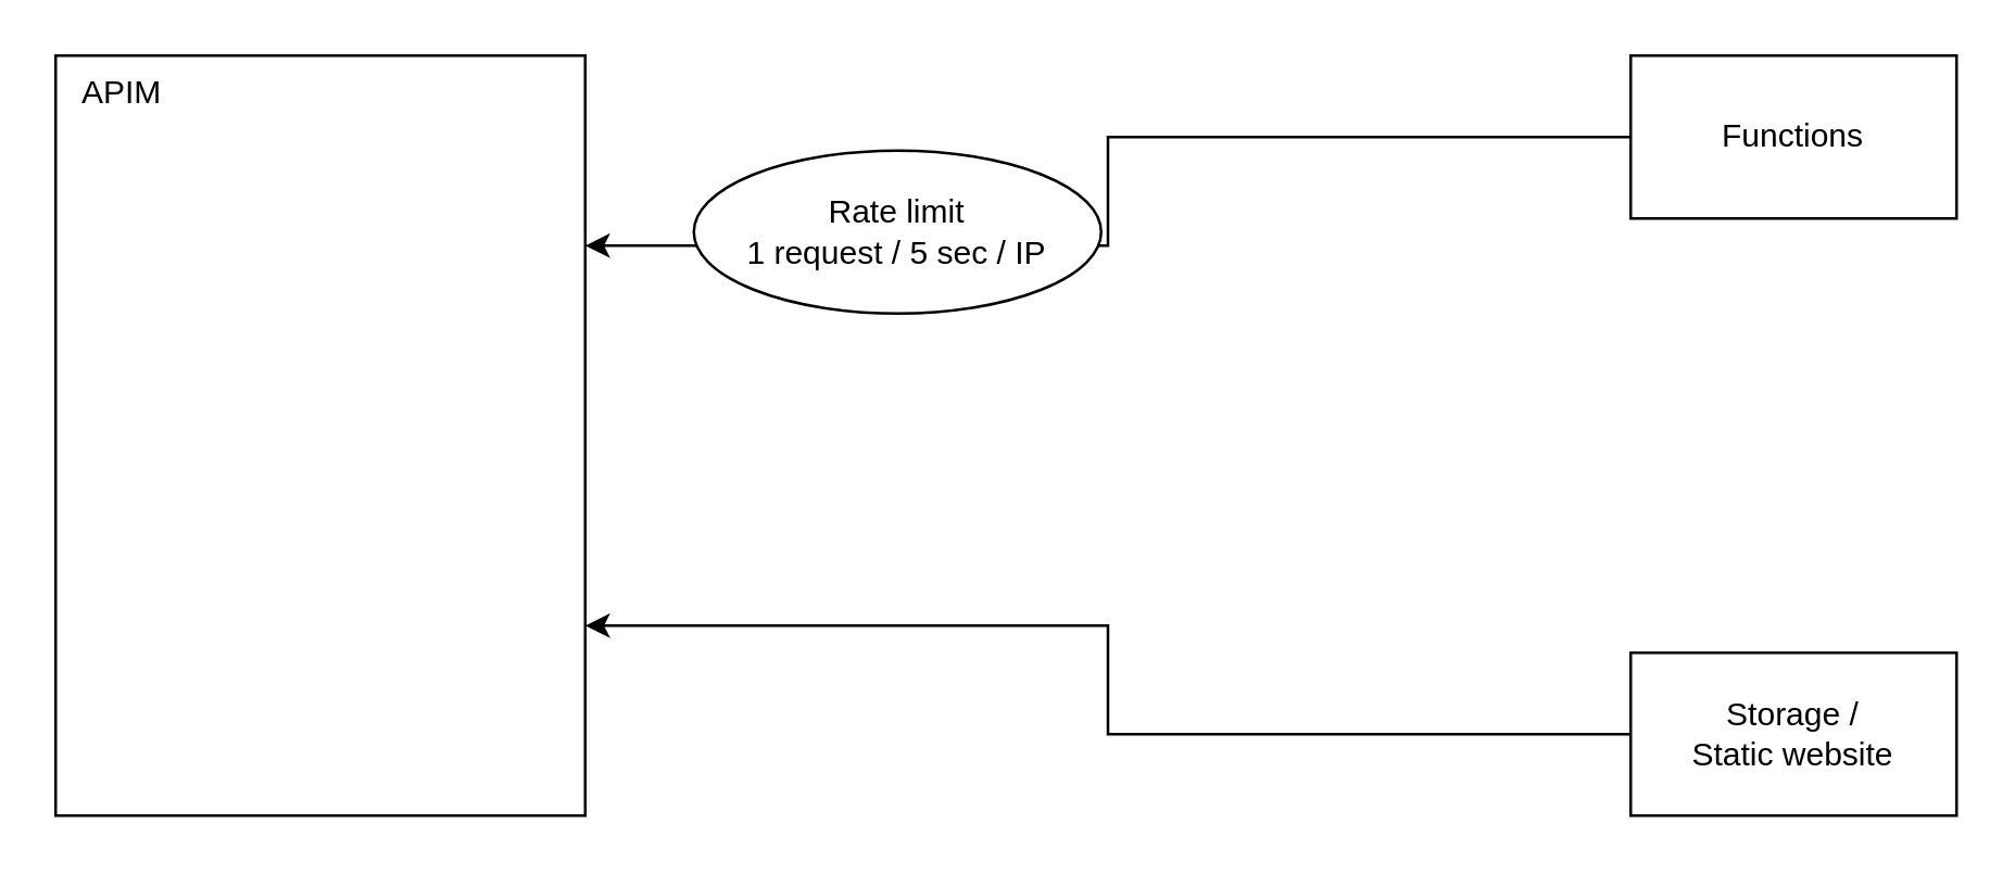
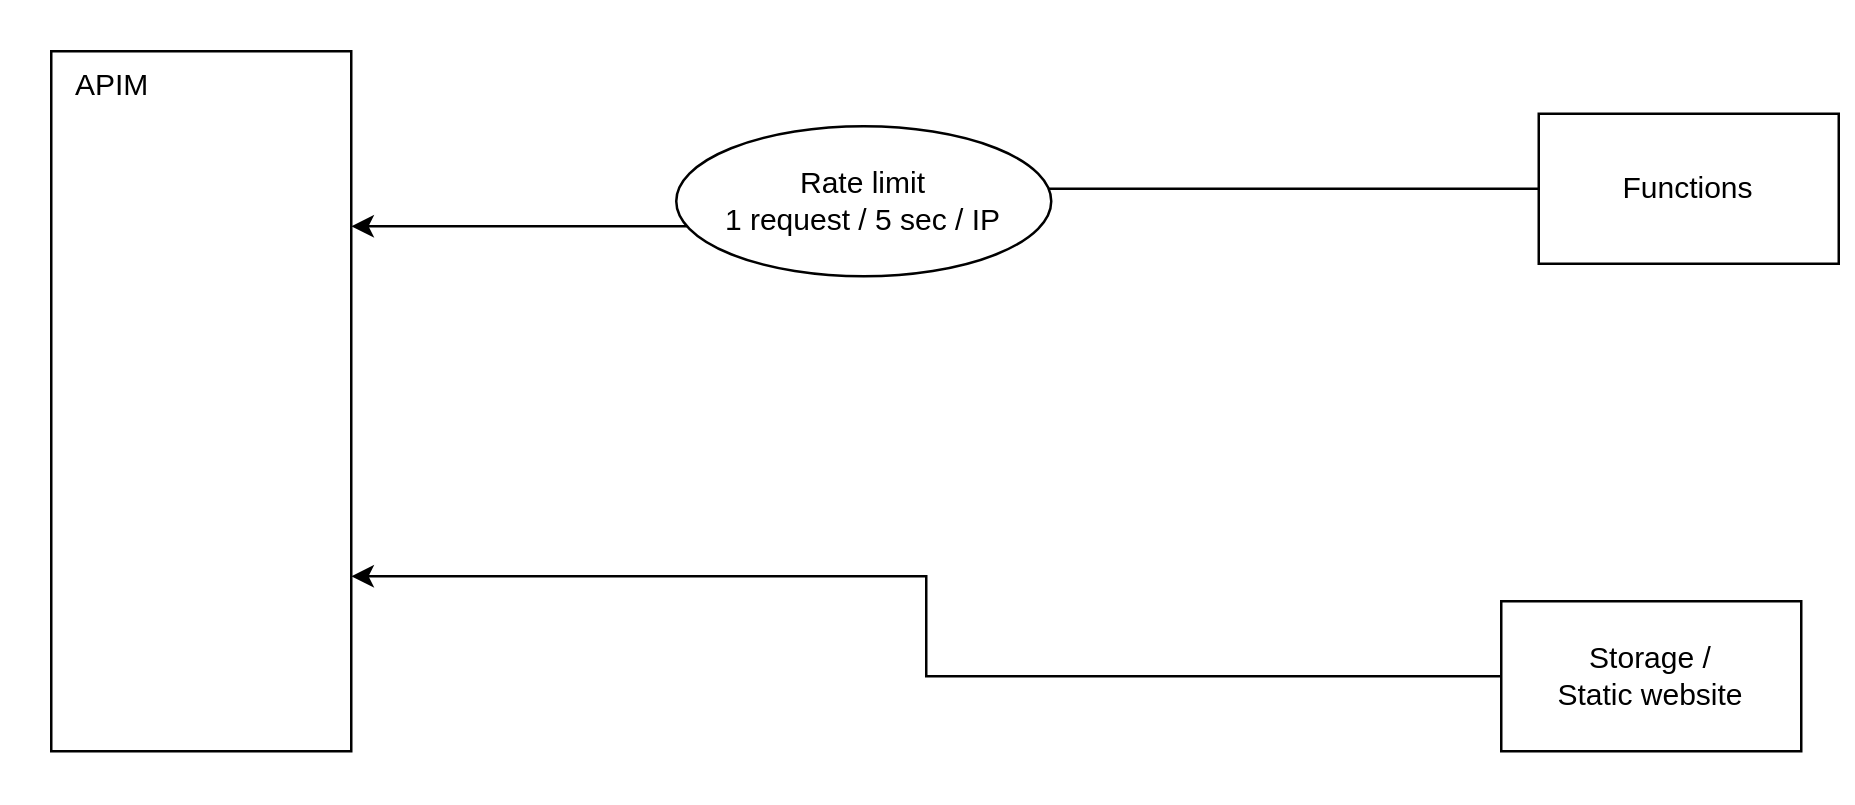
- <mxCell id="4" value="Functions" style="rounded=0;whiteSpace=wrap;html=1;align=center;" parent="1" vertex="1"><mxGeometry x="600" y="20" width="120" height="60" as="geometry" /></mxCell>
+ <mxCell id="4" value="Functions" style="rounded=0;whiteSpace=wrap;html=1;align=center;" parent="1" vertex="1"><mxGeometry x="615" y="45" width="120" height="60" as="geometry" /></mxCell>
- <mxCell id="7" value="Rate limit&lt;br&gt;1 request / 5 sec / IP" style="ellipse;whiteSpace=wrap;html=1;align=center;" parent="1" vertex="1"><mxGeometry x="255" y="55" width="150" height="60" as="geometry" /></mxCell>
+ <mxCell id="7" value="Rate limit&lt;br&gt;1 request / 5 sec / IP" style="ellipse;whiteSpace=wrap;html=1;align=center;" parent="1" vertex="1"><mxGeometry x="270" y="50" width="150" height="60" as="geometry" /></mxCell>
- <mxCell id="2" value="APIM" style="rounded=0;whiteSpace=wrap;html=1;align=left;verticalAlign=top;spacingLeft=8;" parent="1" vertex="1"><mxGeometry x="20" y="20" width="195" height="280" as="geometry" /></mxCell>
+ <mxCell id="2" value="APIM" style="rounded=0;whiteSpace=wrap;html=1;align=left;verticalAlign=top;spacingLeft=8;" parent="1" vertex="1"><mxGeometry x="20" y="20" width="120" height="280" as="geometry" /></mxCell>
